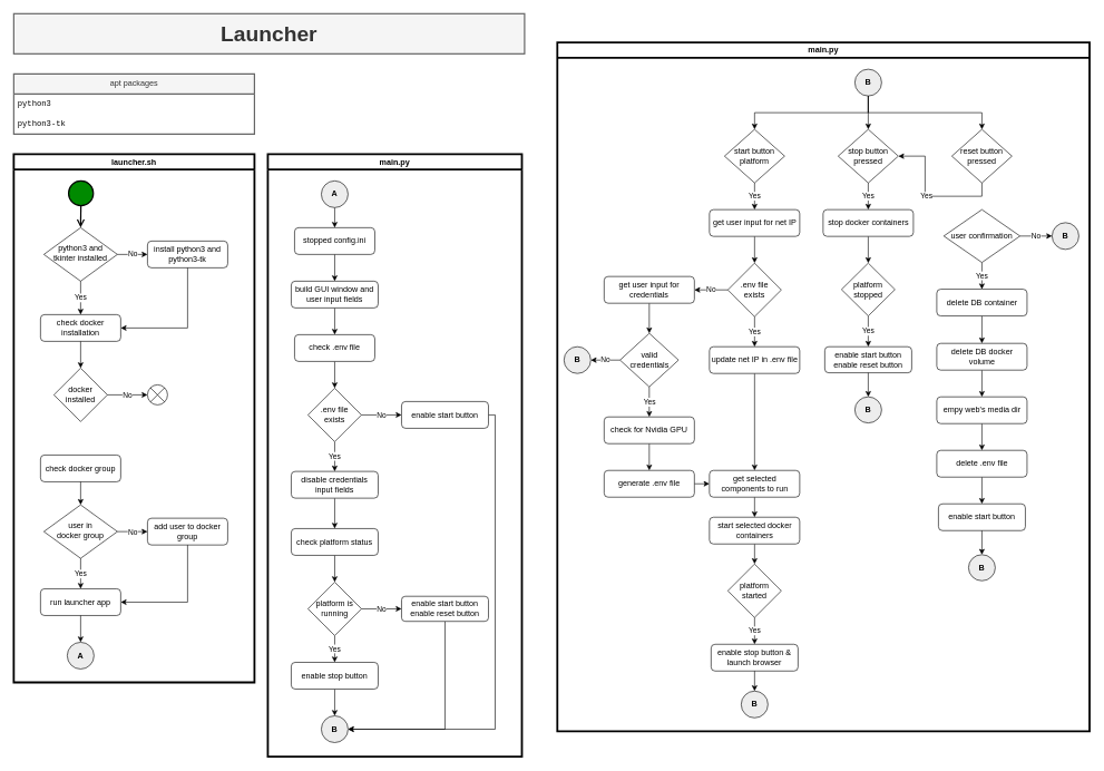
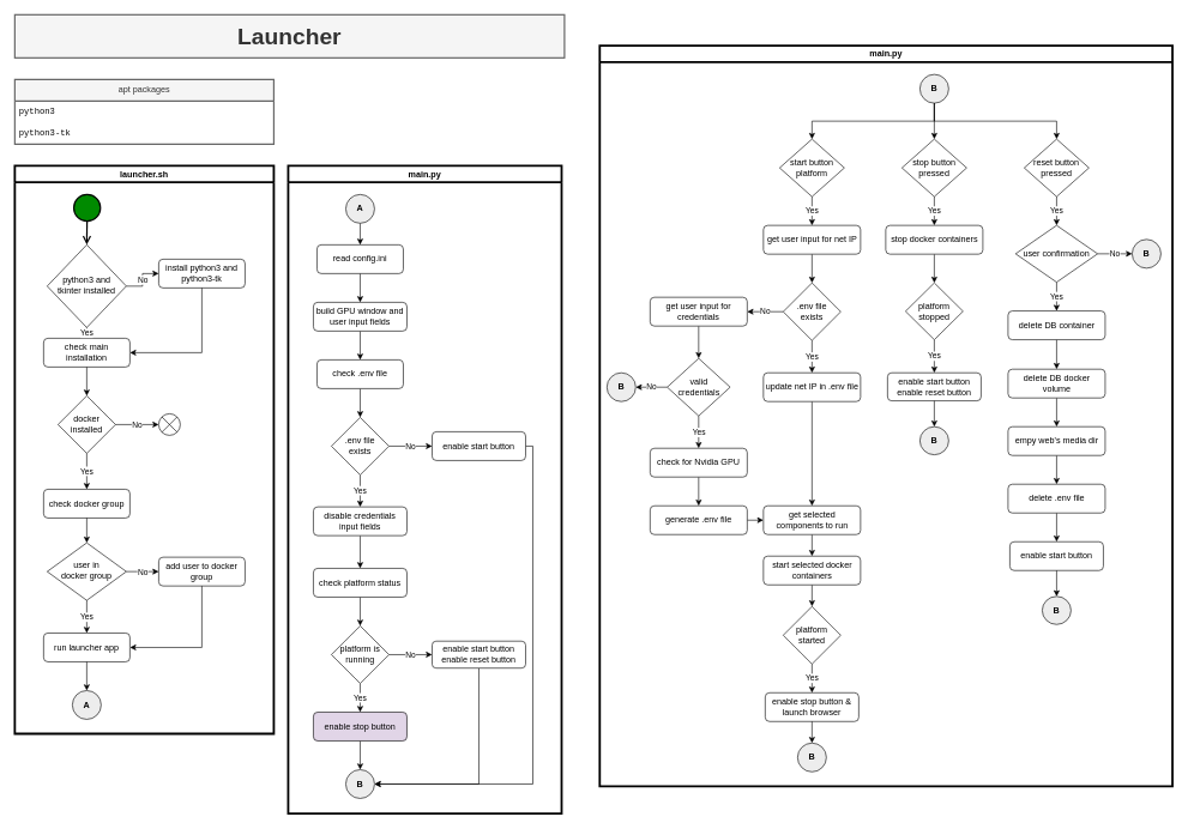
- <mxCell id="65" value="Yes" style="edgeStyle=orthogonalEdgeStyle;rounded=0;orthogonalLoop=1;jettySize=auto;html=1;exitX=0.5;exitY=1;exitDx=0;exitDy=0;" edge="1" parent="56" source="66" target="64"><mxGeometry relative="1" as="geometry" /></mxCell>
+ <mxCell id="65" value="Yes" style="edgeStyle=orthogonalEdgeStyle;rounded=0;orthogonalLoop=1;jettySize=auto;html=1;exitX=0.5;exitY=1;exitDx=0;exitDy=0;entryX=0.5;entryY=0;entryDx=0;entryDy=0;" edge="1" parent="56" source="66" target="99"><mxGeometry relative="1" as="geometry" /></mxCell>
- <mxCell id="30" value="stopped config.ini" style="rounded=1;whiteSpace=wrap;html=1;fontSize=12;glass=0;strokeWidth=1;shadow=0;" parent="26" vertex="1"><mxGeometry x="40" y="110" width="120" height="40" as="geometry" /></mxCell>
+ <mxCell id="30" value="read config.ini" style="rounded=1;whiteSpace=wrap;html=1;fontSize=12;glass=0;strokeWidth=1;shadow=0;" parent="26" vertex="1"><mxGeometry x="40" y="110" width="120" height="40" as="geometry" /></mxCell>
- <mxCell id="3" value="python3 and tkinter installed" style="rhombus;whiteSpace=wrap;html=1;shadow=0;fontFamily=Helvetica;fontSize=12;align=center;strokeWidth=1;spacing=6;spacingTop=-4;" parent="2" vertex="1"><mxGeometry x="45" y="110" width="110" height="80" as="geometry" /></mxCell>
+ <mxCell id="3" value="python3 and tkinter installed" style="rhombus;whiteSpace=wrap;html=1;shadow=0;fontFamily=Helvetica;fontSize=12;align=center;strokeWidth=1;spacing=6;spacingTop=-4;" parent="2" vertex="1"><mxGeometry x="45" y="110" width="110" height="115" as="geometry" /></mxCell>
- <mxCell id="32" value="build GUI window and user input fields" style="rounded=1;whiteSpace=wrap;html=1;fontSize=12;glass=0;strokeWidth=1;shadow=0;" parent="26" vertex="1"><mxGeometry x="35" y="190" width="130" height="40" as="geometry" /></mxCell>
+ <mxCell id="32" value="build GPU window and user input fields" style="rounded=1;whiteSpace=wrap;html=1;fontSize=12;glass=0;strokeWidth=1;shadow=0;" parent="26" vertex="1"><mxGeometry x="35" y="190" width="130" height="40" as="geometry" /></mxCell>
- <mxCell id="8" value="check docker installation" style="rounded=1;whiteSpace=wrap;html=1;" parent="2" vertex="1"><mxGeometry x="40" y="240" width="120" height="40" as="geometry" /></mxCell>
+ <mxCell id="8" value="check main installation" style="rounded=1;whiteSpace=wrap;html=1;" parent="2" vertex="1"><mxGeometry x="40" y="240" width="120" height="40" as="geometry" /></mxCell>
+ <mxCell id="16" value="Yes" style="edgeStyle=orthogonalEdgeStyle;rounded=0;orthogonalLoop=1;jettySize=auto;html=1;exitX=0.5;exitY=1;exitDx=0;exitDy=0;entryX=0.5;entryY=0;entryDx=0;entryDy=0;" parent="2" source="11" target="15" edge="1"><mxGeometry relative="1" as="geometry" /></mxCell>
- <mxCell id="46" value="enable stop button" style="rounded=1;whiteSpace=wrap;html=1;fontSize=12;glass=0;strokeWidth=1;shadow=0;" parent="26" vertex="1"><mxGeometry x="35" y="760" width="130" height="40" as="geometry" /></mxCell>
+ <mxCell id="46" value="enable stop button" style="rounded=1;whiteSpace=wrap;html=1;fontSize=12;glass=0;strokeWidth=1;shadow=0;fillColor=#e1d5e7;" parent="26" vertex="1"><mxGeometry x="35" y="760" width="130" height="40" as="geometry" /></mxCell>
